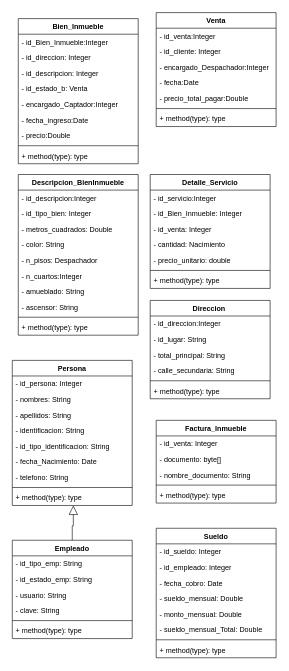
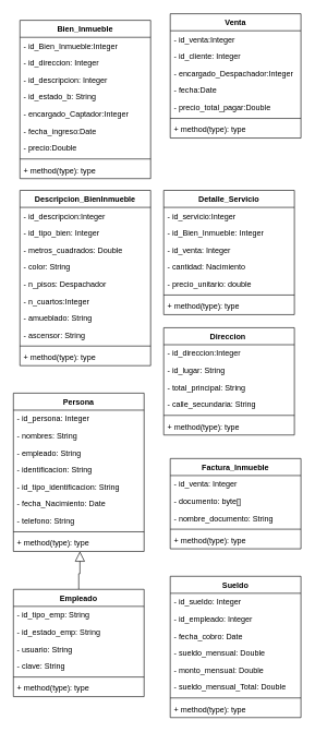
- <mxCell id="6" value="- id_estado_b: Venta" style="text;strokeColor=none;fillColor=none;align=left;verticalAlign=top;spacingLeft=4;spacingRight=4;overflow=hidden;rotatable=0;points=[[0,0.5],[1,0.5]];portConstraint=eastwest;" vertex="1" parent="2"><mxGeometry y="104" width="200" height="26" as="geometry" /></mxCell>
+ <mxCell id="6" value="- id_estado_b: String" style="text;strokeColor=none;fillColor=none;align=left;verticalAlign=top;spacingLeft=4;spacingRight=4;overflow=hidden;rotatable=0;points=[[0,0.5],[1,0.5]];portConstraint=eastwest;" vertex="1" parent="2"><mxGeometry y="104" width="200" height="26" as="geometry" /></mxCell>
- <mxCell id="55" value="- apellidos: String" style="text;strokeColor=none;fillColor=none;align=left;verticalAlign=top;spacingLeft=4;spacingRight=4;overflow=hidden;rotatable=0;points=[[0,0.5],[1,0.5]];portConstraint=eastwest;" vertex="1" parent="52"><mxGeometry y="78" width="200" height="26" as="geometry" /></mxCell>
+ <mxCell id="55" value="- empleado: String" style="text;strokeColor=none;fillColor=none;align=left;verticalAlign=top;spacingLeft=4;spacingRight=4;overflow=hidden;rotatable=0;points=[[0,0.5],[1,0.5]];portConstraint=eastwest;" vertex="1" parent="52"><mxGeometry y="78" width="200" height="26" as="geometry" /></mxCell>
